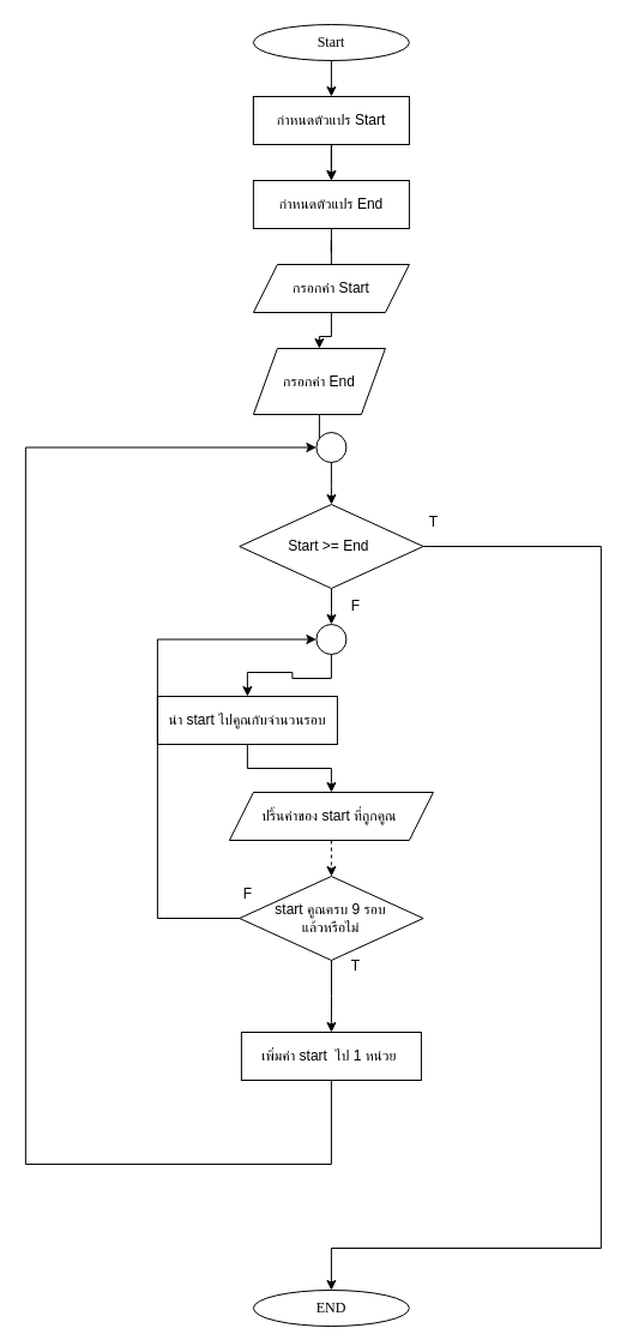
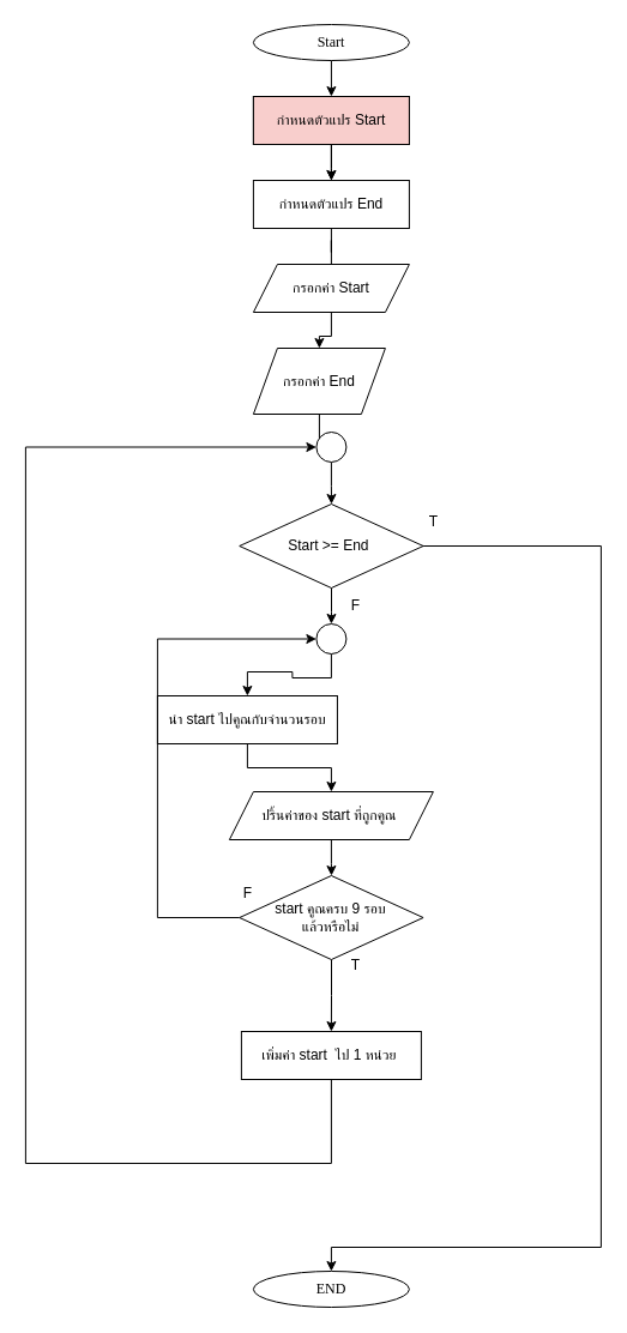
- <mxCell id="6" value="กำหนดตัวแปร Start" style="rounded=0;whiteSpace=wrap;html=1;" vertex="1" parent="1"><mxGeometry x="210.91" y="80" width="130" height="40" as="geometry" /></mxCell>
+ <mxCell id="6" value="กำหนดตัวแปร Start" style="rounded=0;whiteSpace=wrap;html=1;fillColor=#f8cecc;" vertex="1" parent="1"><mxGeometry x="210.91" y="80" width="130" height="40" as="geometry" /></mxCell>
- <mxCell id="25" value="" style="edgeStyle=orthogonalEdgeStyle;rounded=0;orthogonalLoop=1;jettySize=auto;html=1;dashed=1;" edge="1" parent="1" source="26" target="20"><mxGeometry relative="1" as="geometry" /></mxCell>
+ <mxCell id="25" value="" style="edgeStyle=orthogonalEdgeStyle;rounded=0;orthogonalLoop=1;jettySize=auto;html=1;" edge="1" parent="1" source="26" target="20"><mxGeometry relative="1" as="geometry" /></mxCell>
- <mxCell id="33" value="&lt;font data-font-src=&quot;https://fonts.googleapis.com/css?family=Sarabun&quot; face=&quot;Sarabun&quot;&gt;END&lt;/font&gt;" style="ellipse;whiteSpace=wrap;html=1;" vertex="1" parent="1"><mxGeometry x="210.9" y="1075" width="130" height="30" as="geometry" /></mxCell>
+ <mxCell id="33" value="&lt;font data-font-src=&quot;https://fonts.googleapis.com/css?family=Sarabun&quot; face=&quot;Sarabun&quot;&gt;END&lt;/font&gt;" style="ellipse;whiteSpace=wrap;html=1;" vertex="1" parent="1"><mxGeometry x="210.9" y="1060" width="130" height="30" as="geometry" /></mxCell>
